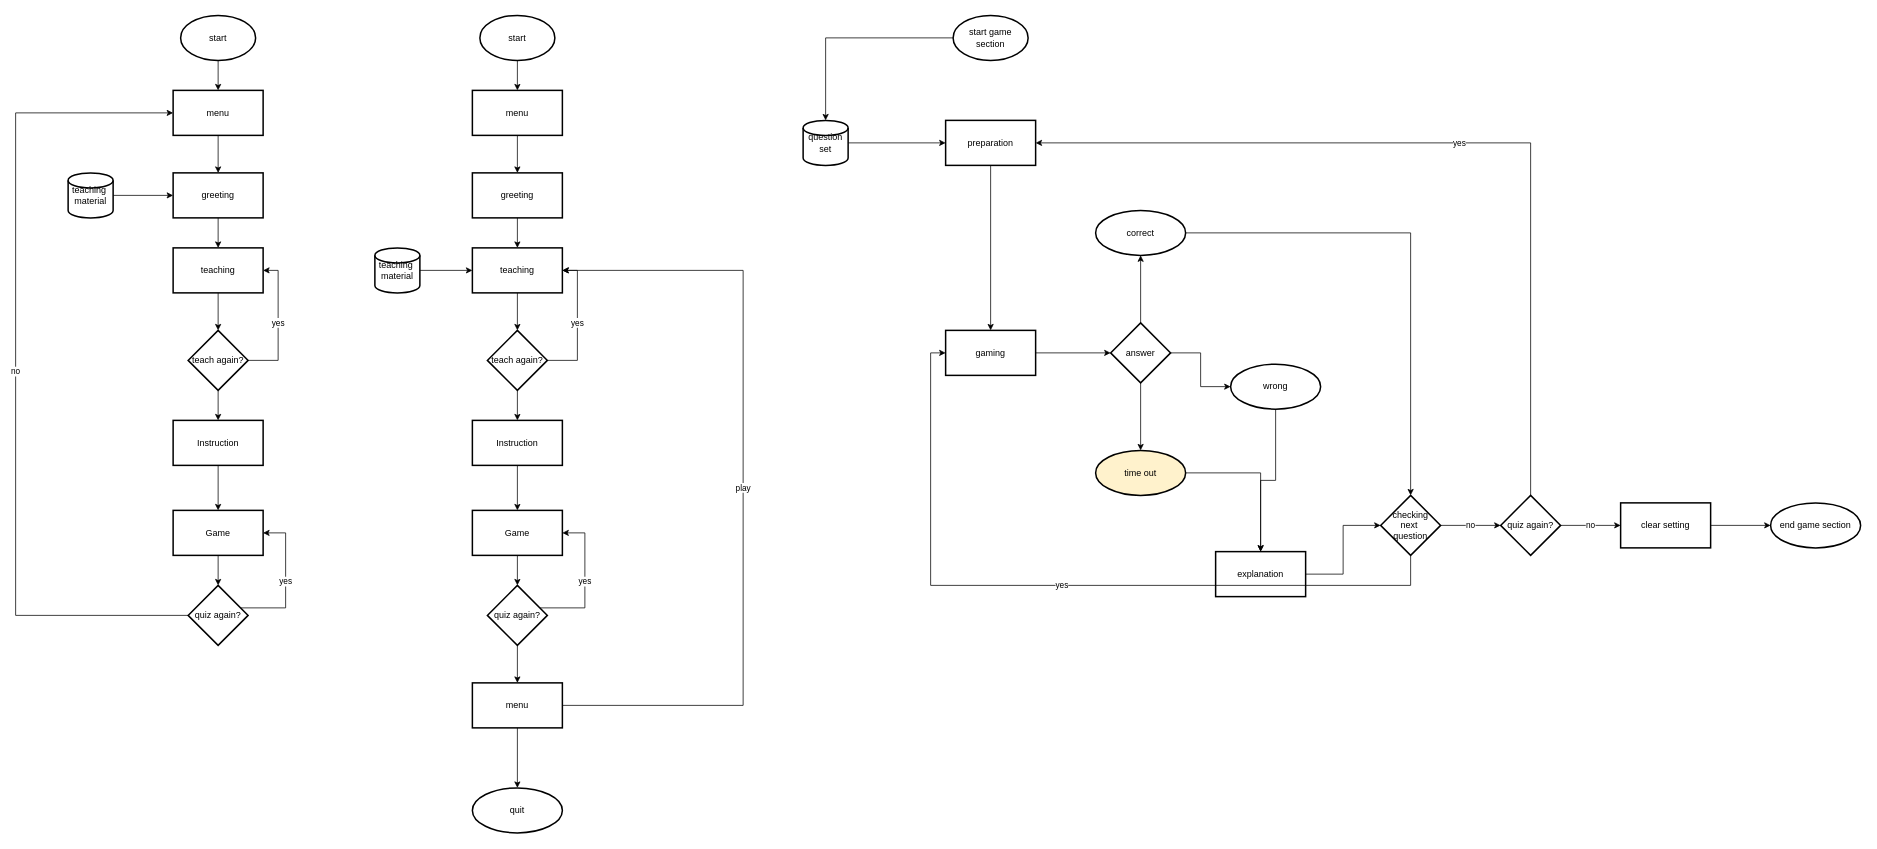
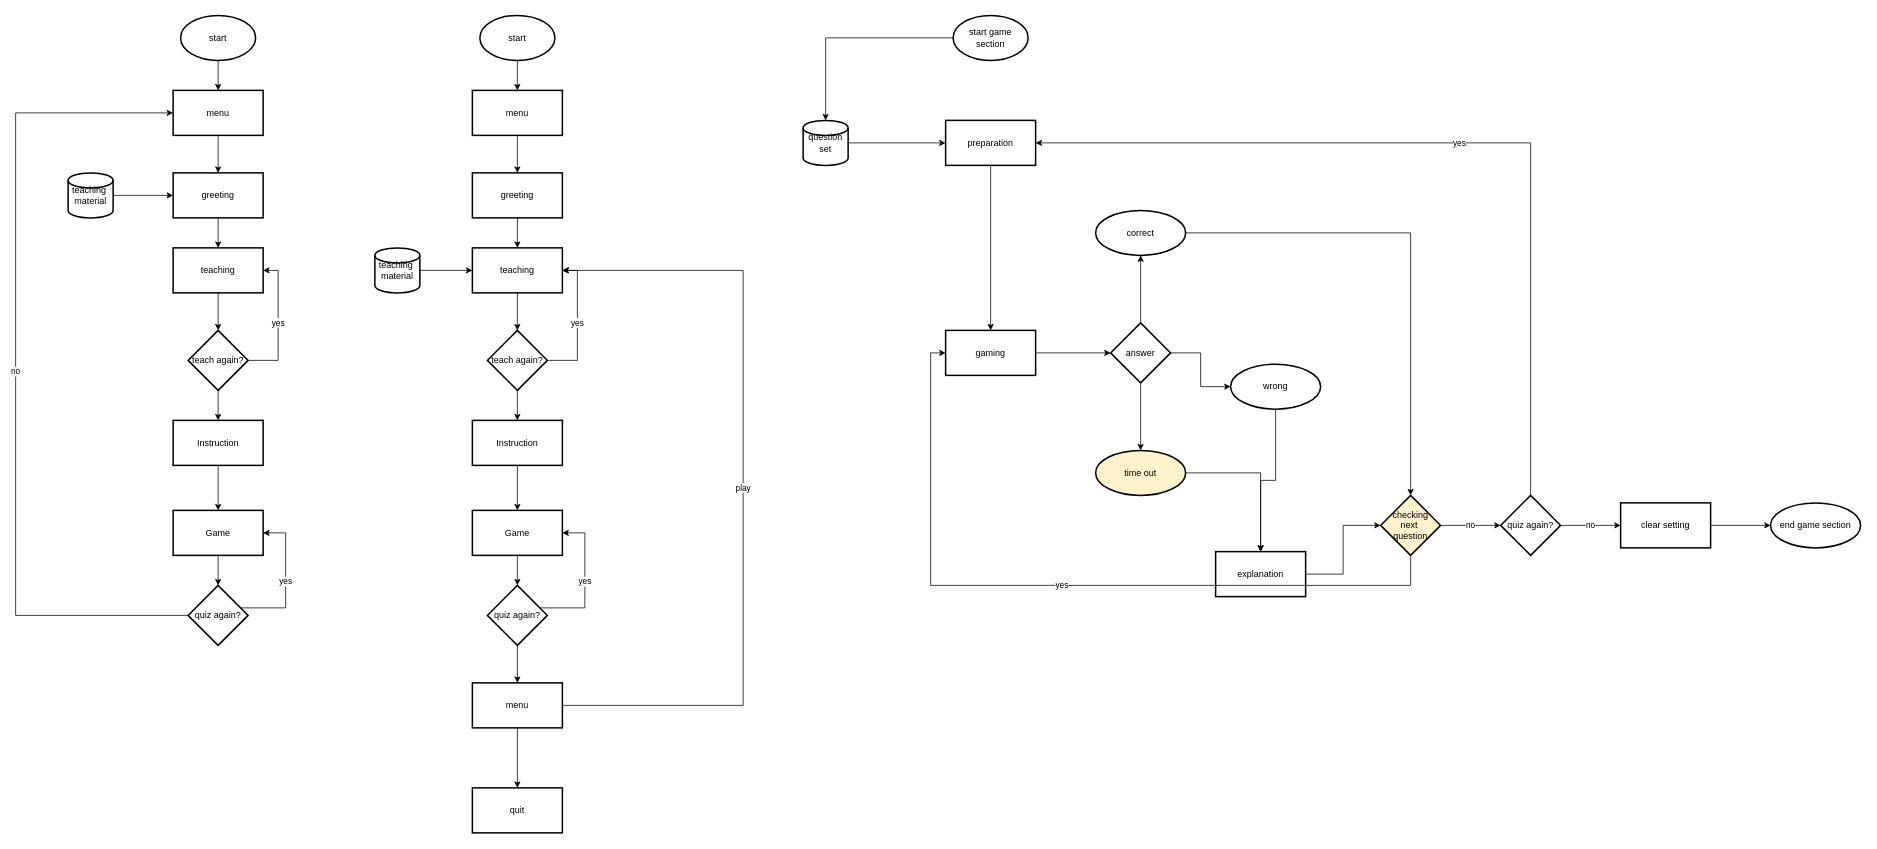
- <mxCell id="66" value="checking&lt;br&gt;next&amp;nbsp;&lt;br&gt;question" style="rhombus;whiteSpace=wrap;html=1;strokeWidth=2;" vertex="1" parent="1"><mxGeometry x="1840" y="660" width="80" height="80" as="geometry" /></mxCell>
+ <mxCell id="66" value="checking&lt;br&gt;next&amp;nbsp;&lt;br&gt;question" style="rhombus;whiteSpace=wrap;html=1;strokeWidth=2;fillColor=#fff2cc;" vertex="1" parent="1"><mxGeometry x="1840" y="660" width="80" height="80" as="geometry" /></mxCell>
- <mxCell id="45" value="quit" style="ellipse;whiteSpace=wrap;html=1;strokeWidth=2;" vertex="1" parent="1"><mxGeometry x="629" y="1050" width="120" height="60" as="geometry" /></mxCell>
+ <mxCell id="45" value="quit" style="whiteSpace=wrap;html=1;strokeWidth=2;rounded=0;" vertex="1" parent="1"><mxGeometry x="629" y="1050" width="120" height="60" as="geometry" /></mxCell>
